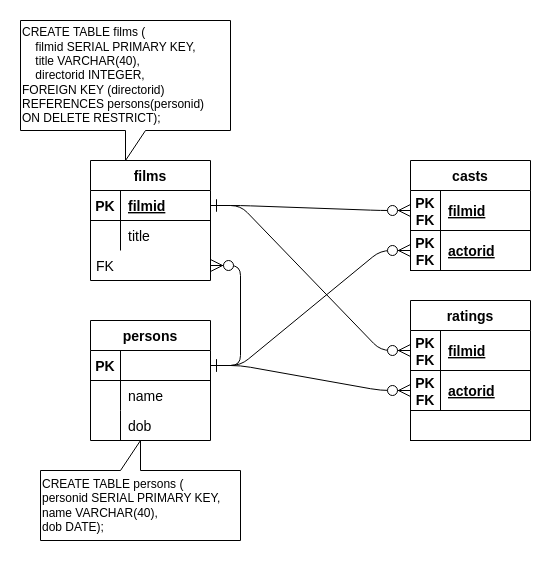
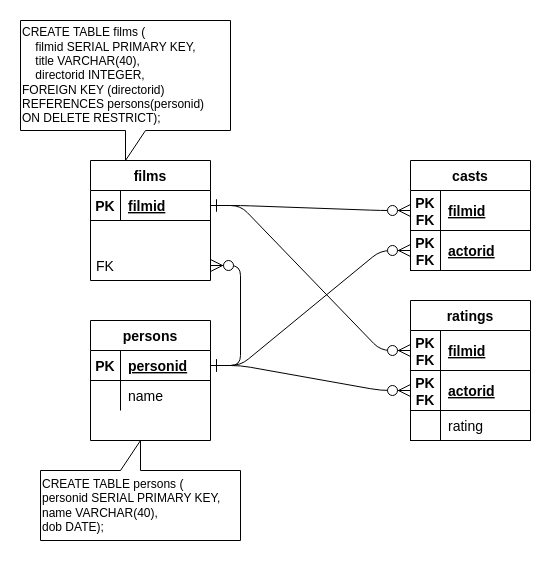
- <mxCell id="21" value="title" style="shape=partialRectangle;overflow=hidden;connectable=0;fillColor=none;top=0;left=0;bottom=0;right=0;align=left;spacingLeft=6;fontSize=14;" parent="19" vertex="1"><mxGeometry x="30" width="90" height="30" as="geometry" /></mxCell>
+ <mxCell id="8" value="personid" style="shape=partialRectangle;overflow=hidden;connectable=0;fillColor=none;top=0;left=0;bottom=0;right=0;align=left;spacingLeft=6;fontStyle=5;fontSize=14;" parent="6" vertex="1"><mxGeometry x="30" width="90" height="30" as="geometry" /></mxCell>
- <mxCell id="14" value="dob" style="shape=partialRectangle;overflow=hidden;connectable=0;fillColor=none;top=0;left=0;bottom=0;right=0;align=left;spacingLeft=6;fontSize=14;" parent="12" vertex="1"><mxGeometry x="30" width="90" height="30" as="geometry" /></mxCell>
+ <mxCell id="40" value="rating" style="shape=partialRectangle;overflow=hidden;connectable=0;fillColor=none;top=0;left=0;bottom=0;right=0;align=left;spacingLeft=6;fontStyle=0;fontSize=14;" parent="38" vertex="1"><mxGeometry x="30" width="90" height="30" as="geometry" /></mxCell>
